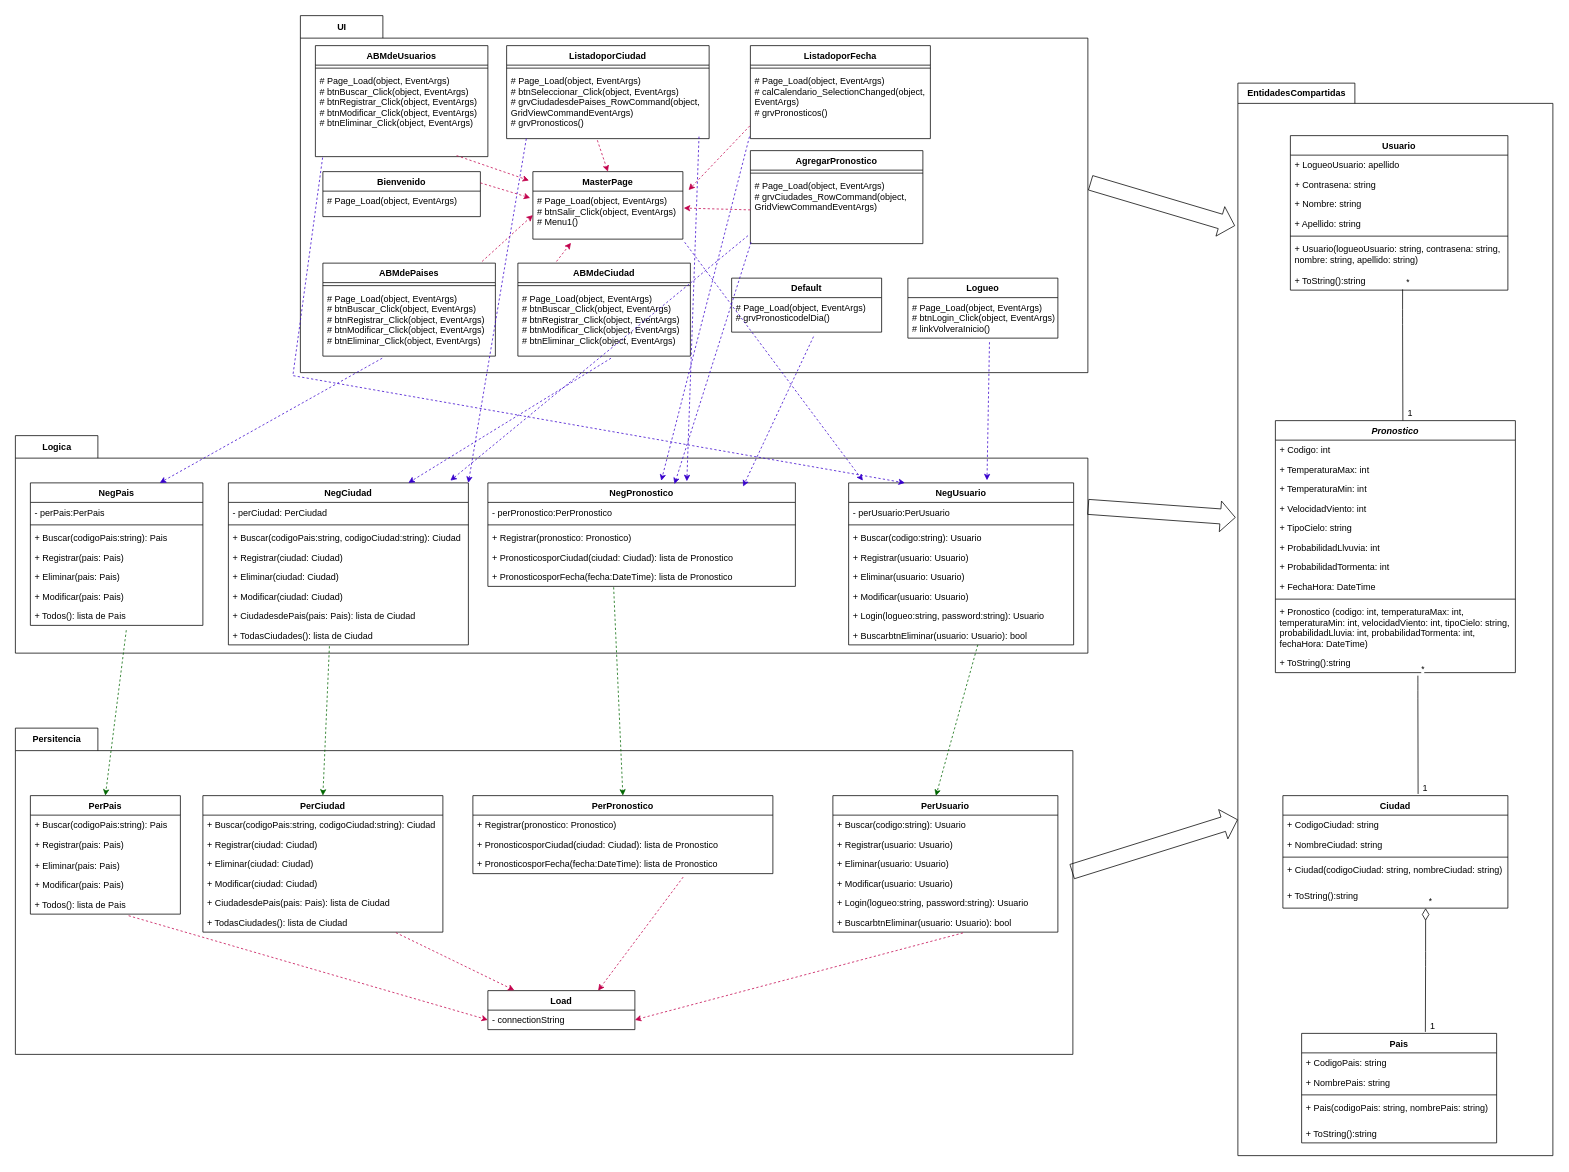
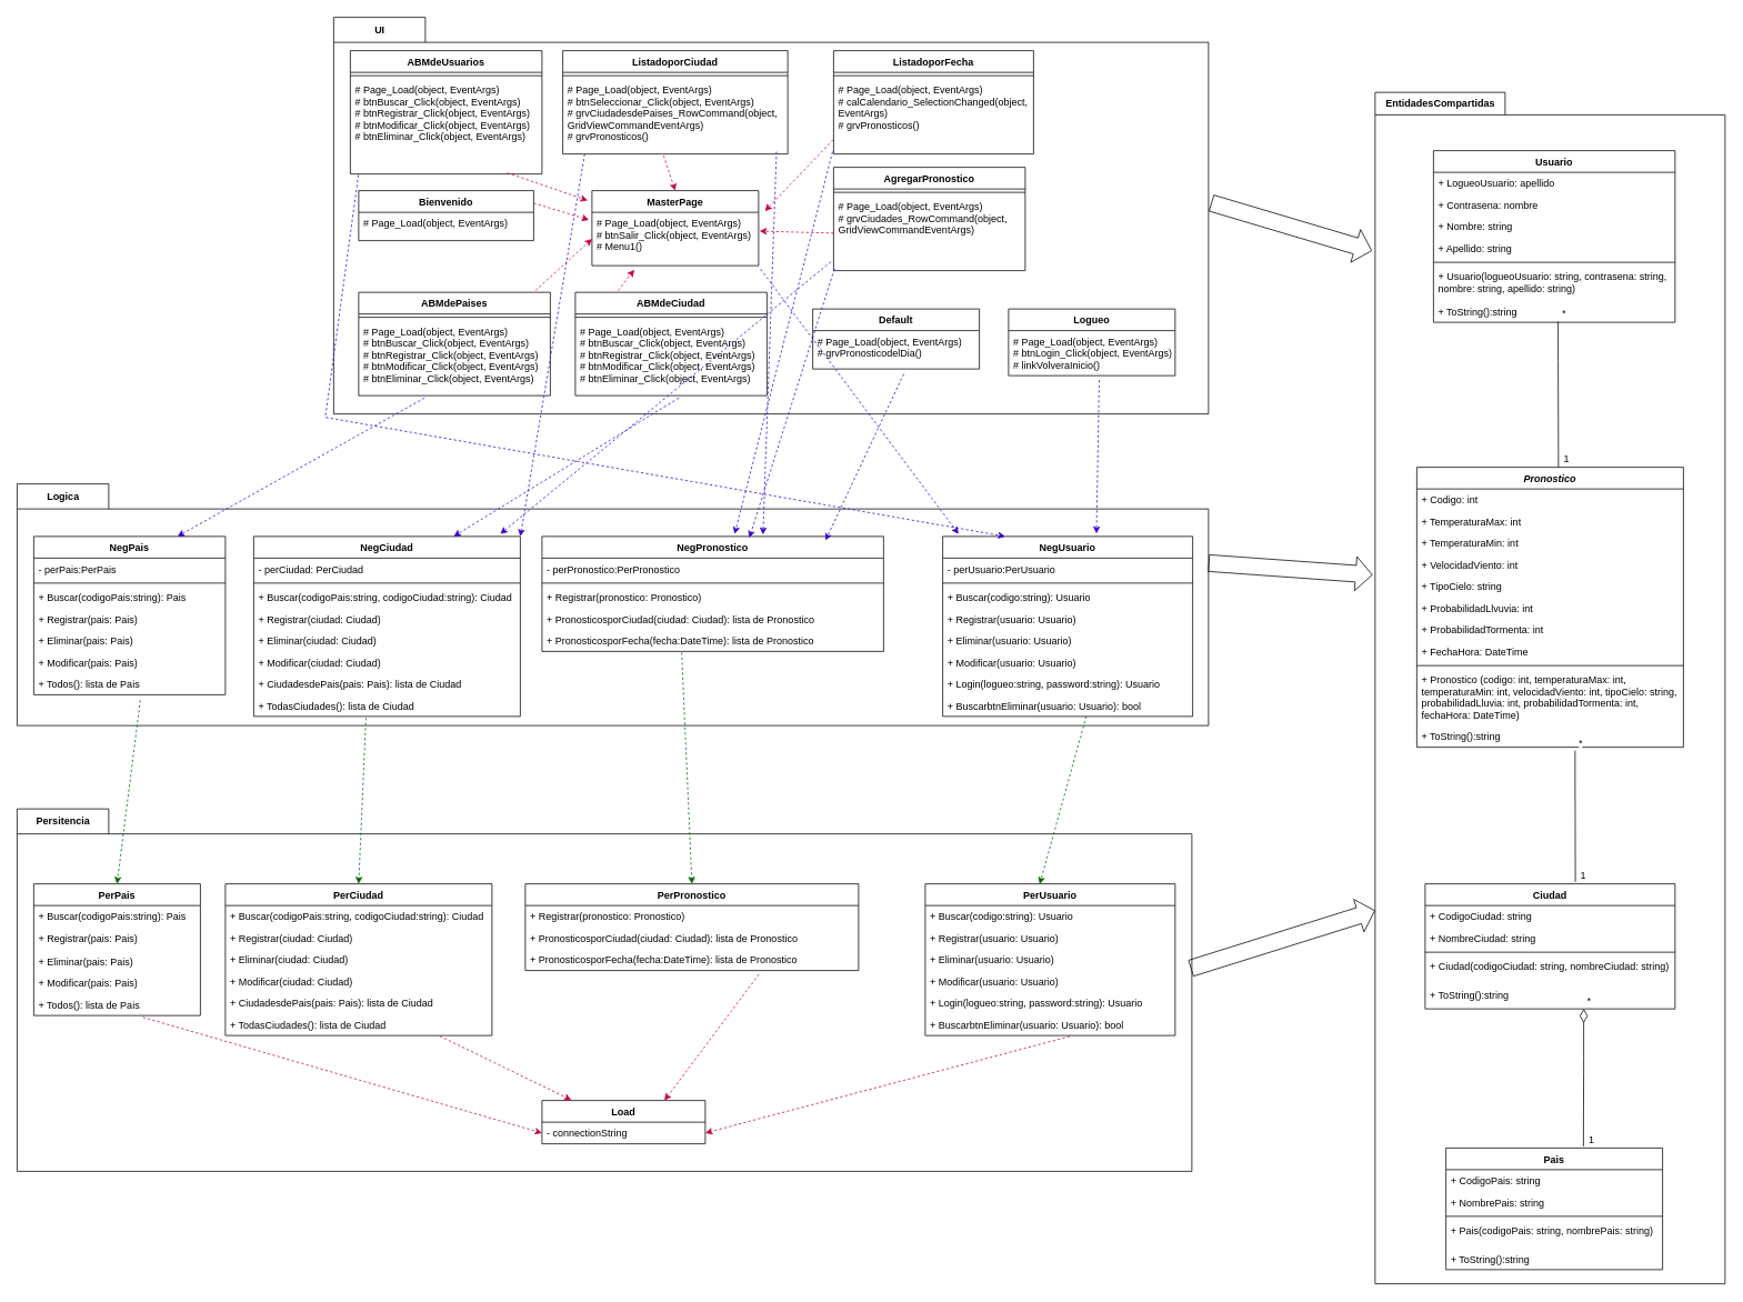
- <mxCell id="69" value="+ Contrasena: string" style="text;strokeColor=none;fillColor=none;align=left;verticalAlign=top;spacingLeft=4;spacingRight=4;overflow=hidden;rotatable=0;points=[[0,0.5],[1,0.5]];portConstraint=eastwest;" parent="67" vertex="1"><mxGeometry y="52" width="290" height="26" as="geometry" /></mxCell>
+ <mxCell id="69" value="+ Contrasena: nombre" style="text;strokeColor=none;fillColor=none;align=left;verticalAlign=top;spacingLeft=4;spacingRight=4;overflow=hidden;rotatable=0;points=[[0,0.5],[1,0.5]];portConstraint=eastwest;" parent="67" vertex="1"><mxGeometry y="52" width="290" height="26" as="geometry" /></mxCell>
